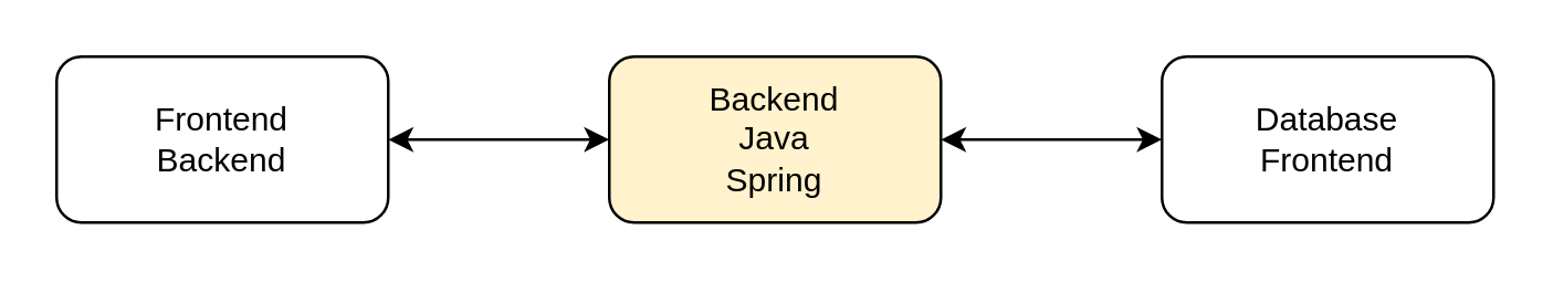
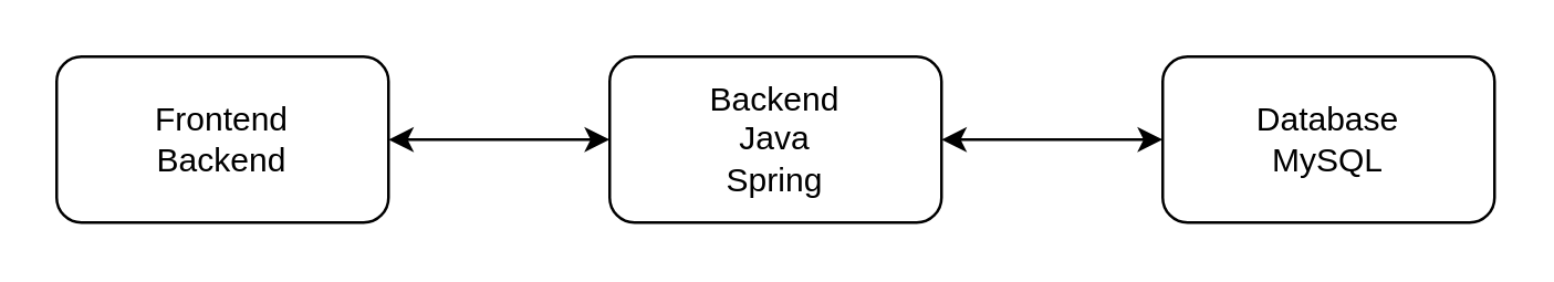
- <mxCell id="5" value="Backend&lt;br&gt;Java&lt;br&gt;Spring" style="rounded=1;whiteSpace=wrap;html=1;fillColor=#fff2cc;" vertex="1" parent="1"><mxGeometry x="220" y="20" width="120" height="60" as="geometry" /></mxCell>
+ <mxCell id="5" value="Backend&lt;br&gt;Java&lt;br&gt;Spring" style="rounded=1;whiteSpace=wrap;html=1;" vertex="1" parent="1"><mxGeometry x="220" y="20" width="120" height="60" as="geometry" /></mxCell>
- <mxCell id="6" value="Database&lt;br&gt;Frontend" style="rounded=1;whiteSpace=wrap;html=1;" vertex="1" parent="1"><mxGeometry x="420" y="20" width="120" height="60" as="geometry" /></mxCell>
+ <mxCell id="6" value="Database&lt;br&gt;MySQL" style="rounded=1;whiteSpace=wrap;html=1;" vertex="1" parent="1"><mxGeometry x="420" y="20" width="120" height="60" as="geometry" /></mxCell>
